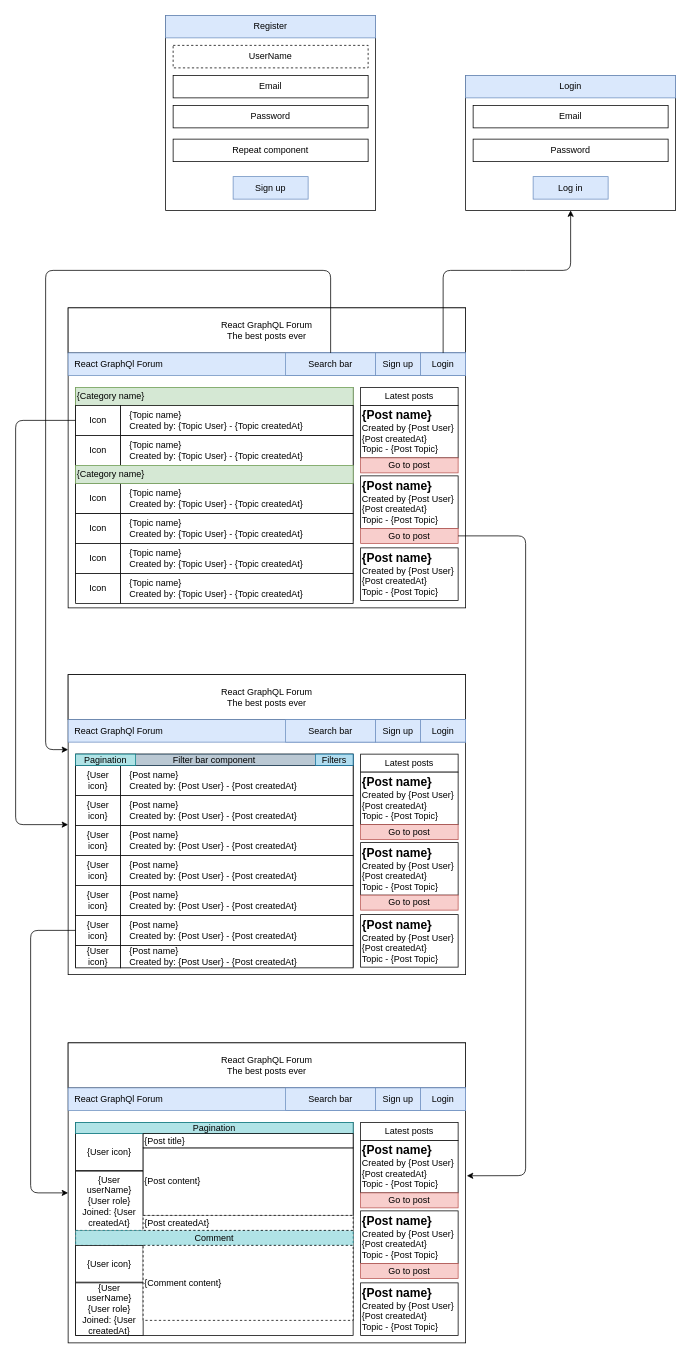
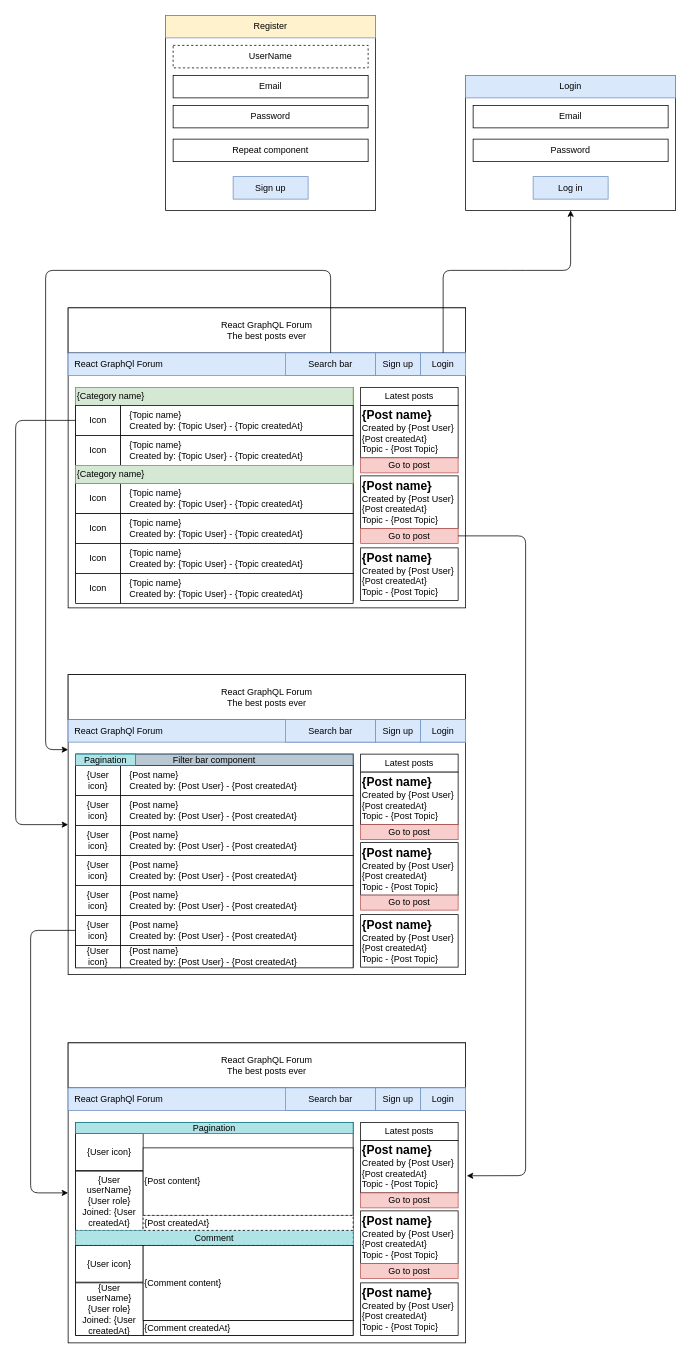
- <mxCell id="94" value="Register" style="rounded=0;whiteSpace=wrap;html=1;align=center;fillColor=#dae8fc;strokeColor=#6c8ebf;" vertex="1" parent="1"><mxGeometry x="220" y="20" width="280" height="30" as="geometry" /></mxCell>
+ <mxCell id="94" value="Register" style="rounded=0;whiteSpace=wrap;html=1;align=center;fillColor=#fff2cc;strokeColor=#6c8ebf;" vertex="1" parent="1"><mxGeometry x="220" y="20" width="280" height="30" as="geometry" /></mxCell>
- <mxCell id="46" value="Filters" style="rounded=0;whiteSpace=wrap;html=1;fillColor=#b1ddf0;strokeColor=#10739e;" vertex="1" parent="1"><mxGeometry x="420" y="1005" width="50" height="15" as="geometry" /></mxCell>
- <mxCell id="76" value="{Post title}" style="rounded=0;whiteSpace=wrap;html=1;align=left;" vertex="1" parent="1"><mxGeometry x="190" y="1511" width="280" height="19" as="geometry" /></mxCell>
- <mxCell id="81" value="{Comment content}" style="rounded=0;whiteSpace=wrap;html=1;align=left;dashed=1;" vertex="1" parent="1"><mxGeometry x="190" y="1660" width="280" height="100" as="geometry" /></mxCell>
+ <mxCell id="81" value="{Comment content}" style="rounded=0;whiteSpace=wrap;html=1;align=left;" vertex="1" parent="1"><mxGeometry x="190" y="1660" width="280" height="100" as="geometry" /></mxCell>
+ <mxCell id="77" value="{Comment createdAt}" style="rounded=0;whiteSpace=wrap;html=1;align=left;" vertex="1" parent="1"><mxGeometry x="190" y="1760" width="280" height="20" as="geometry" /></mxCell>
